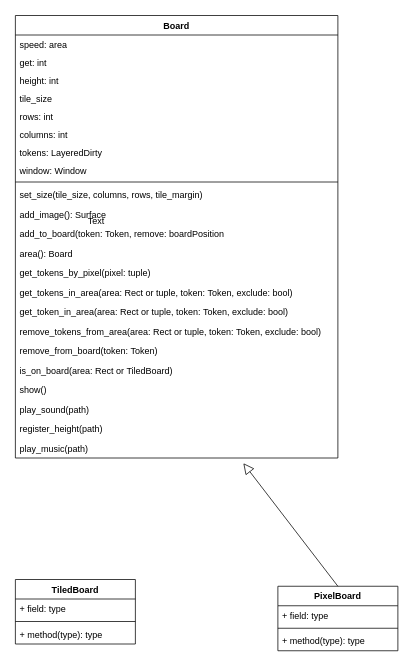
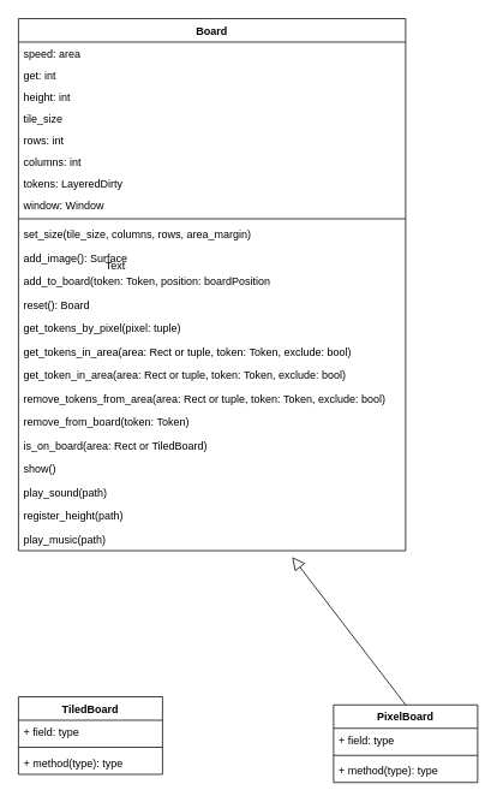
- <mxCell id="12" value="set_size(tile_size, columns, rows, tile_margin)" style="text;strokeColor=none;fillColor=none;align=left;verticalAlign=top;spacingLeft=4;spacingRight=4;overflow=hidden;rotatable=0;points=[[0,0.5],[1,0.5]];portConstraint=eastwest;" vertex="1" parent="2"><mxGeometry y="226" width="430" height="26" as="geometry" /></mxCell>
+ <mxCell id="12" value="set_size(tile_size, columns, rows, area_margin)" style="text;strokeColor=none;fillColor=none;align=left;verticalAlign=top;spacingLeft=4;spacingRight=4;overflow=hidden;rotatable=0;points=[[0,0.5],[1,0.5]];portConstraint=eastwest;" vertex="1" parent="2"><mxGeometry y="226" width="430" height="26" as="geometry" /></mxCell>
- <mxCell id="14" value="add_to_board(token: Token, remove: boardPosition" style="text;strokeColor=none;fillColor=none;align=left;verticalAlign=top;spacingLeft=4;spacingRight=4;overflow=hidden;rotatable=0;points=[[0,0.5],[1,0.5]];portConstraint=eastwest;" vertex="1" parent="2"><mxGeometry y="278" width="430" height="26" as="geometry" /></mxCell>
+ <mxCell id="14" value="add_to_board(token: Token, position: boardPosition" style="text;strokeColor=none;fillColor=none;align=left;verticalAlign=top;spacingLeft=4;spacingRight=4;overflow=hidden;rotatable=0;points=[[0,0.5],[1,0.5]];portConstraint=eastwest;" vertex="1" parent="2"><mxGeometry y="278" width="430" height="26" as="geometry" /></mxCell>
- <mxCell id="15" value="area(): Board" style="text;strokeColor=none;fillColor=none;align=left;verticalAlign=top;spacingLeft=4;spacingRight=4;overflow=hidden;rotatable=0;points=[[0,0.5],[1,0.5]];portConstraint=eastwest;" vertex="1" parent="2"><mxGeometry y="304" width="430" height="26" as="geometry" /></mxCell>
+ <mxCell id="15" value="reset(): Board" style="text;strokeColor=none;fillColor=none;align=left;verticalAlign=top;spacingLeft=4;spacingRight=4;overflow=hidden;rotatable=0;points=[[0,0.5],[1,0.5]];portConstraint=eastwest;" vertex="1" parent="2"><mxGeometry y="304" width="430" height="26" as="geometry" /></mxCell>
